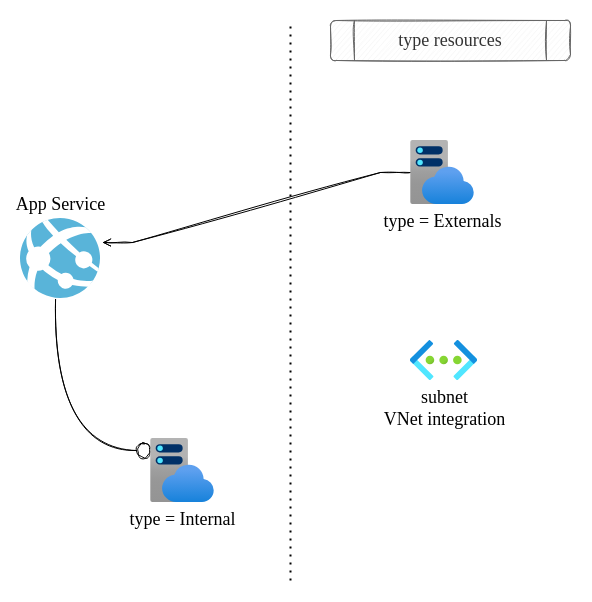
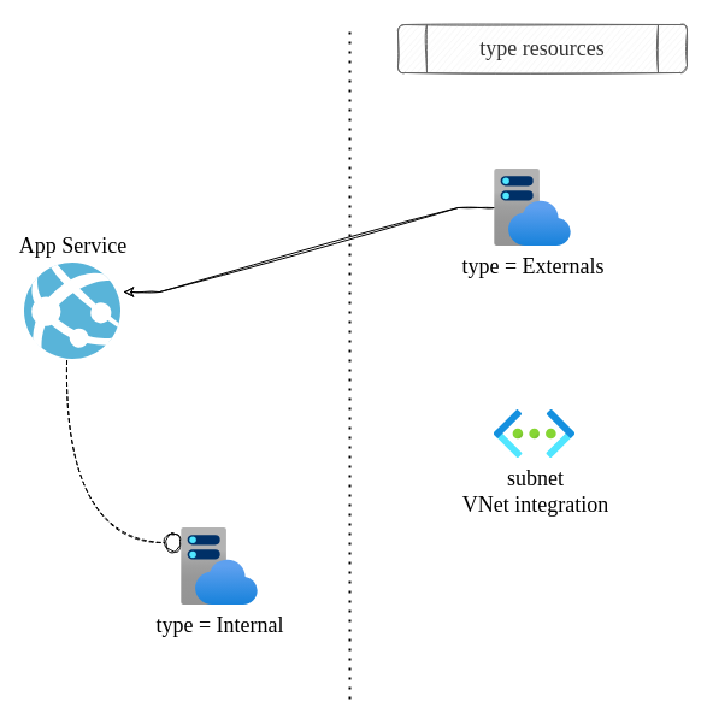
- <mxCell id="6" style="edgeStyle=entityRelationEdgeStyle;rounded=0;sketch=1;orthogonalLoop=1;jettySize=auto;html=1;entryX=1.025;entryY=0.3;entryDx=0;entryDy=0;entryPerimeter=0;fontFamily=Architects Daughter;fontSource=https%3A%2F%2Ffonts.googleapis.com%2Fcss%3Ffamily%3DArchitects%2BDaughter;fontSize=18;endArrow=open;" edge="1" parent="1" source="7" target="3"><mxGeometry relative="1" as="geometry" /></mxCell>
+ <mxCell id="6" style="edgeStyle=entityRelationEdgeStyle;rounded=0;sketch=1;orthogonalLoop=1;jettySize=auto;html=1;entryX=1.025;entryY=0.3;entryDx=0;entryDy=0;entryPerimeter=0;fontFamily=Architects Daughter;fontSource=https%3A%2F%2Ffonts.googleapis.com%2Fcss%3Ffamily%3DArchitects%2BDaughter;fontSize=18;" edge="1" parent="1" source="7" target="3"><mxGeometry relative="1" as="geometry" /></mxCell>
- <mxCell id="2" style="edgeStyle=orthogonalEdgeStyle;rounded=0;sketch=1;orthogonalLoop=1;jettySize=auto;html=1;entryX=0.016;entryY=0.188;entryDx=0;entryDy=0;entryPerimeter=0;fontFamily=Architects Daughter;fontSource=https%3A%2F%2Ffonts.googleapis.com%2Fcss%3Ffamily%3DArchitects%2BDaughter;fontSize=18;exitX=0.438;exitY=1.013;exitDx=0;exitDy=0;exitPerimeter=0;curved=1;endArrow=circle;endFill=0;" edge="1" parent="1" source="3" target="9"><mxGeometry relative="1" as="geometry" /></mxCell>
+ <mxCell id="2" style="edgeStyle=orthogonalEdgeStyle;rounded=0;sketch=1;orthogonalLoop=1;jettySize=auto;html=1;entryX=0.016;entryY=0.188;entryDx=0;entryDy=0;entryPerimeter=0;fontFamily=Architects Daughter;fontSource=https%3A%2F%2Ffonts.googleapis.com%2Fcss%3Ffamily%3DArchitects%2BDaughter;fontSize=18;exitX=0.438;exitY=1.013;exitDx=0;exitDy=0;exitPerimeter=0;curved=1;endArrow=circle;endFill=0;dashed=1;" edge="1" parent="1" source="3" target="9"><mxGeometry relative="1" as="geometry" /></mxCell>
